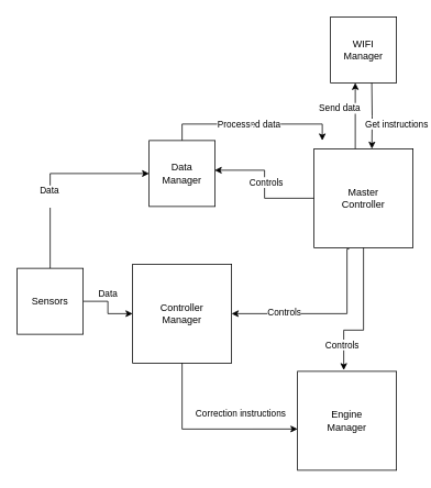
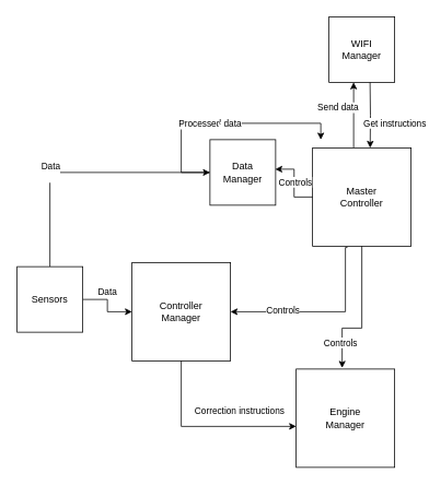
- <mxCell id="15" value="Data&lt;div&gt;Manager&lt;/div&gt;" style="whiteSpace=wrap;html=1;aspect=fixed;" vertex="1" parent="1"><mxGeometry x="180" y="170" width="80" height="80" as="geometry" /></mxCell>
+ <mxCell id="15" value="Data&lt;div&gt;Manager&lt;/div&gt;" style="whiteSpace=wrap;html=1;aspect=fixed;" vertex="1" parent="1"><mxGeometry x="255" y="170" width="80" height="80" as="geometry" /></mxCell>
